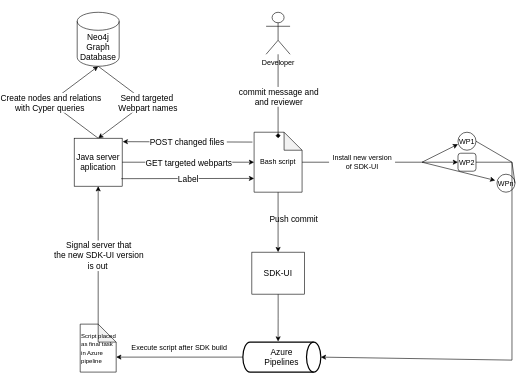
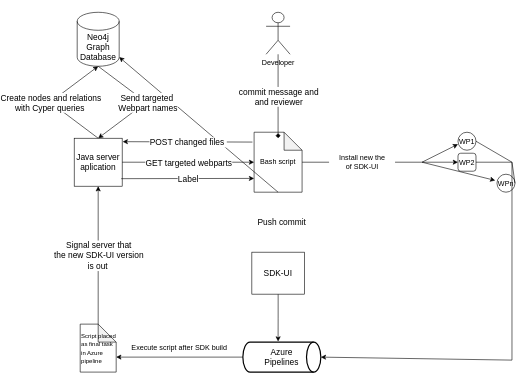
- <mxCell id="26" value="Install new version &lt;br&gt;of SDK-UI" style="text;html=1;align=center;verticalAlign=middle;resizable=0;points=[];autosize=1;strokeColor=none;fillColor=none;fontSize=12;" vertex="1" parent="1"><mxGeometry x="485" y="255" width="110" height="30" as="geometry" /></mxCell>
+ <mxCell id="26" value="Install new the &lt;br&gt;of SDK-UI" style="text;html=1;align=center;verticalAlign=middle;resizable=0;points=[];autosize=1;strokeColor=none;fillColor=none;fontSize=12;" vertex="1" parent="1"><mxGeometry x="485" y="255" width="110" height="30" as="geometry" /></mxCell>
- <mxCell id="9" value="Push commit" style="text;html=1;align=center;verticalAlign=middle;resizable=0;points=[];autosize=1;strokeColor=none;fillColor=none;fontSize=14;" parent="1" vertex="1"><mxGeometry x="376.25" y="355" width="100" height="20" as="geometry" /></mxCell>
+ <mxCell id="9" value="Push commit" style="text;html=1;align=center;verticalAlign=middle;resizable=0;points=[];autosize=1;strokeColor=none;fillColor=none;fontSize=14;" parent="1" vertex="1"><mxGeometry x="356.25" y="360" width="100" height="20" as="geometry" /></mxCell>
- <mxCell id="8" value="" style="endArrow=classic;html=1;rounded=0;fontSize=14;exitX=0.5;exitY=1;exitDx=0;exitDy=0;exitPerimeter=0;entryX=0.5;entryY=0;entryDx=0;entryDy=0;" parent="1" source="3" target="7" edge="1"><mxGeometry relative="1" as="geometry"><mxPoint x="410" y="330" as="sourcePoint" /><mxPoint x="394" y="420" as="targetPoint" /></mxGeometry></mxCell>
+ <mxCell id="8" value="" style="endArrow=classic;html=1;rounded=0;fontSize=14;exitX=0.5;exitY=1;exitDx=0;exitDy=0;exitPerimeter=0;" parent="1" source="3" target="12" edge="1"><mxGeometry relative="1" as="geometry"><mxPoint x="410" y="330" as="sourcePoint" /><mxPoint x="394" y="420" as="targetPoint" /></mxGeometry></mxCell>
